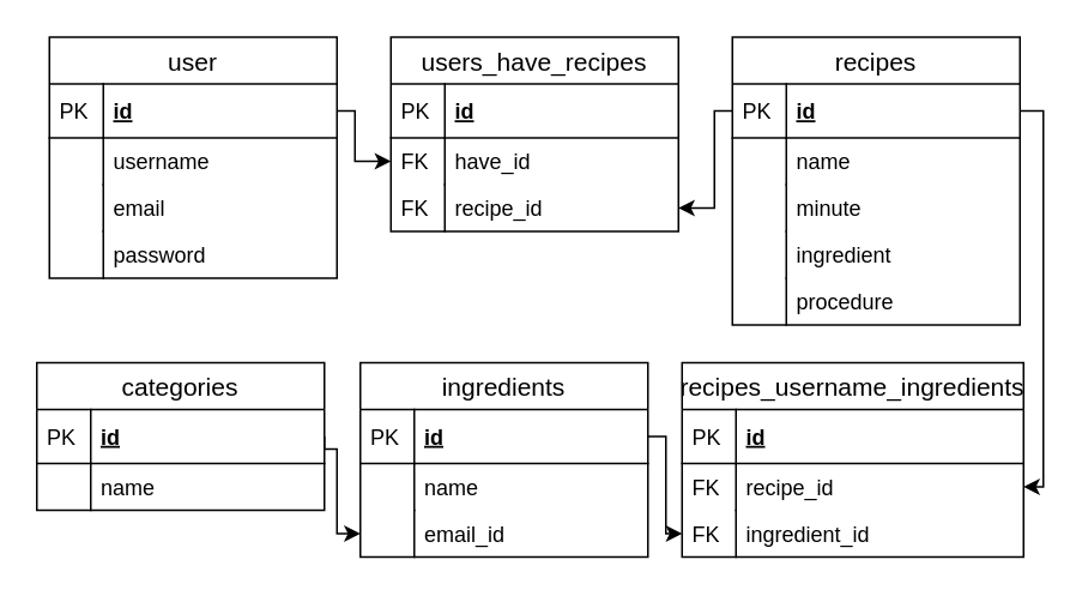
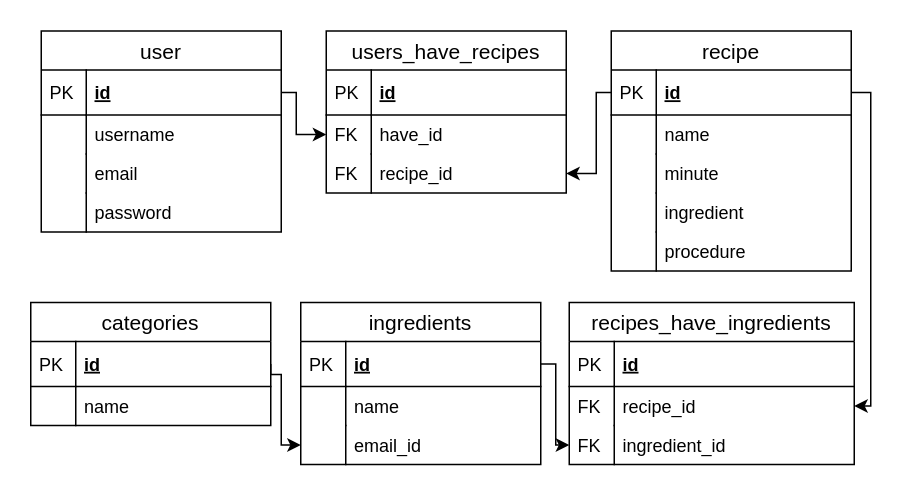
- <mxCell id="22" value="recipes" style="swimlane;fontStyle=0;childLayout=stackLayout;horizontal=1;startSize=26;horizontalStack=0;resizeParent=1;resizeParentMax=0;resizeLast=0;collapsible=1;marginBottom=0;align=center;fontSize=14;" parent="1" vertex="1"><mxGeometry x="407" y="20" width="160" height="160" as="geometry" /></mxCell>
+ <mxCell id="22" value="recipe" style="swimlane;fontStyle=0;childLayout=stackLayout;horizontal=1;startSize=26;horizontalStack=0;resizeParent=1;resizeParentMax=0;resizeLast=0;collapsible=1;marginBottom=0;align=center;fontSize=14;" parent="1" vertex="1"><mxGeometry x="407" y="20" width="160" height="160" as="geometry" /></mxCell>
- <mxCell id="33" value="recipes_username_ingredients" style="swimlane;fontStyle=0;childLayout=stackLayout;horizontal=1;startSize=26;horizontalStack=0;resizeParent=1;resizeParentMax=0;resizeLast=0;collapsible=1;marginBottom=0;align=center;fontSize=14;" parent="1" vertex="1"><mxGeometry x="379" y="201" width="190" height="108" as="geometry" /></mxCell>
+ <mxCell id="33" value="recipes_have_ingredients" style="swimlane;fontStyle=0;childLayout=stackLayout;horizontal=1;startSize=26;horizontalStack=0;resizeParent=1;resizeParentMax=0;resizeLast=0;collapsible=1;marginBottom=0;align=center;fontSize=14;" parent="1" vertex="1"><mxGeometry x="379" y="201" width="190" height="108" as="geometry" /></mxCell>
